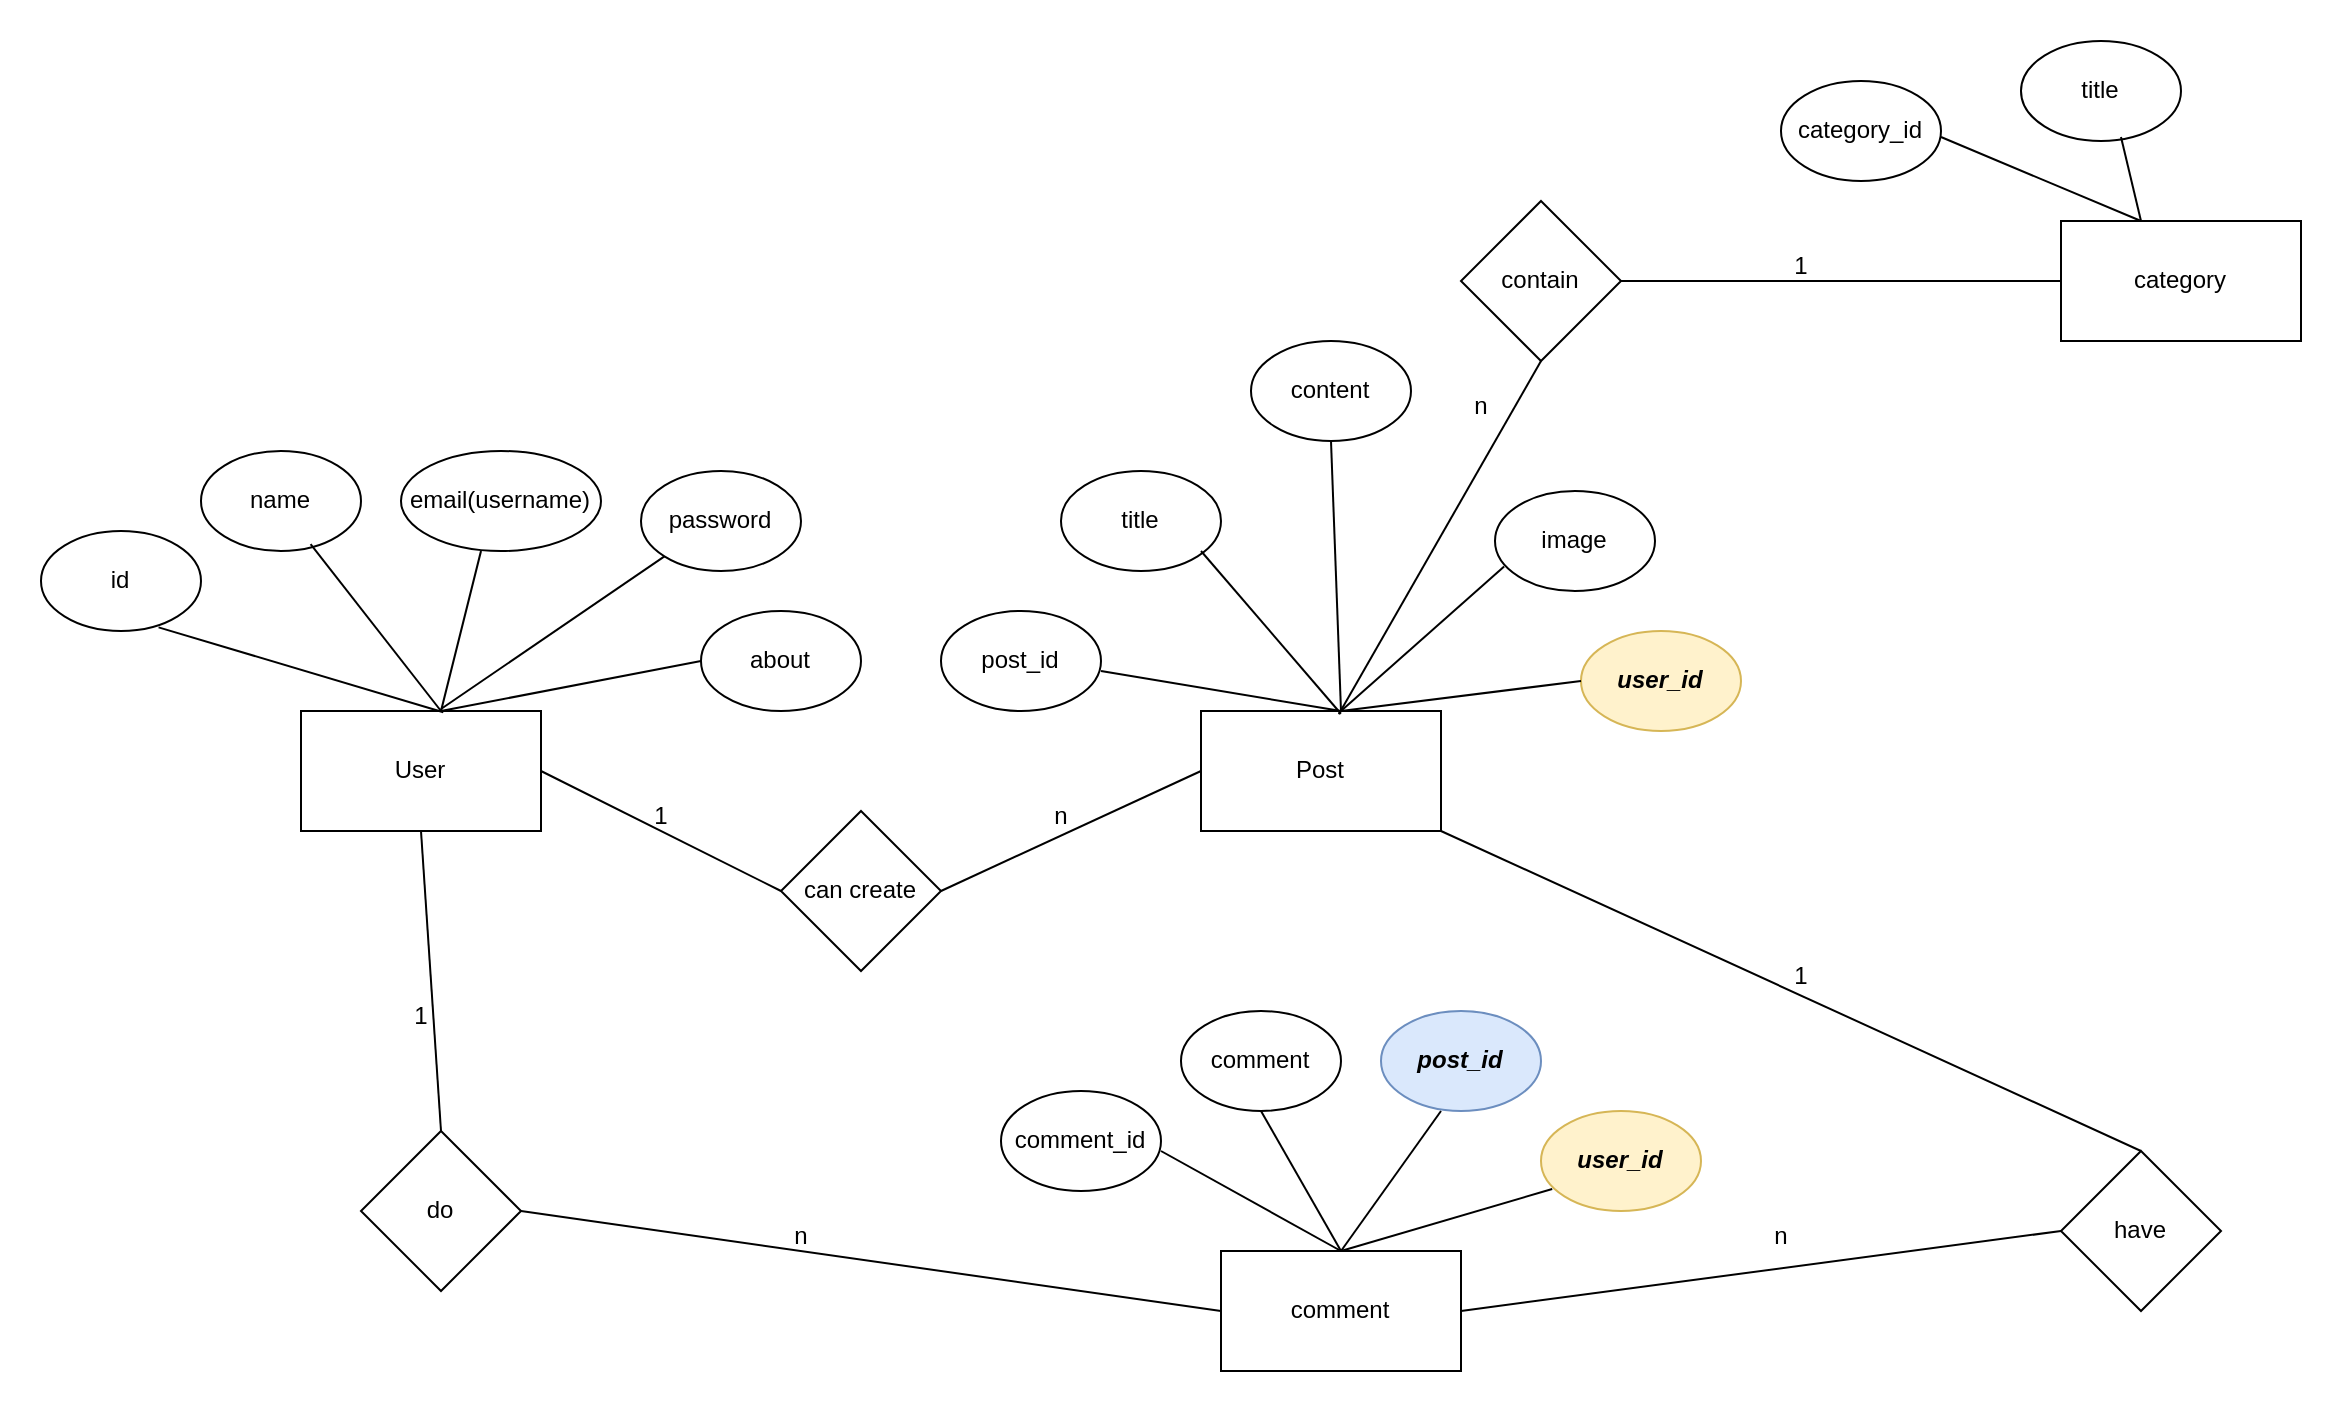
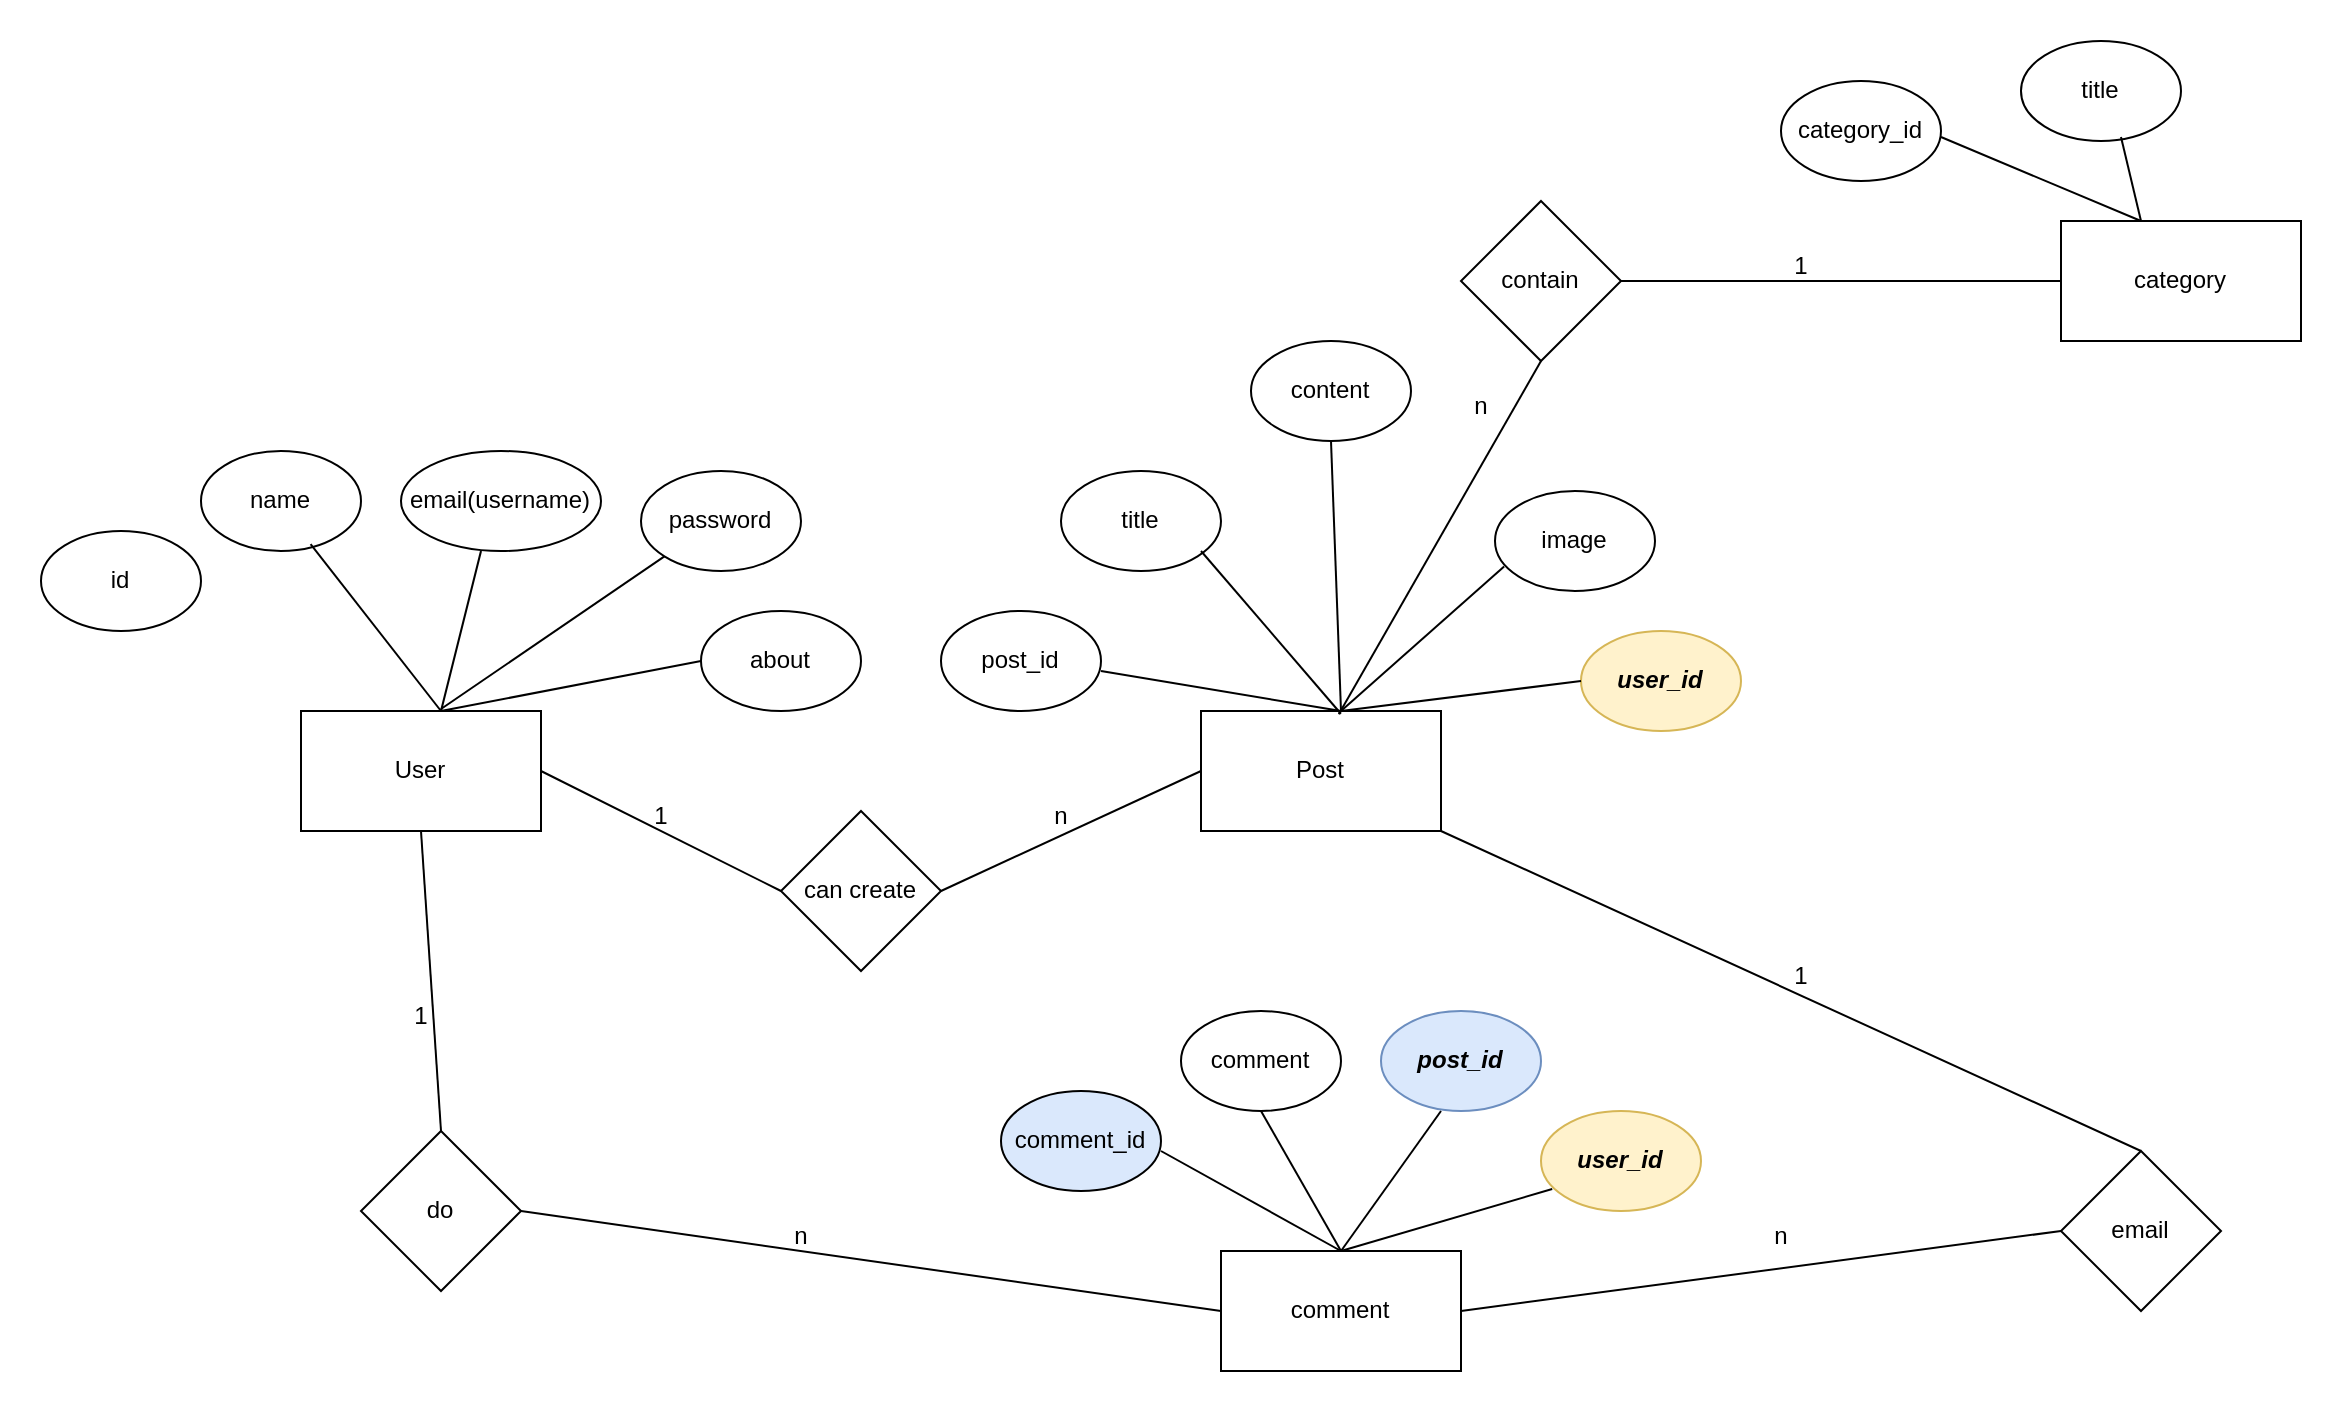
- <mxCell id="12" value="" style="endArrow=none;html=1;rounded=0;entryX=0.593;entryY=0.01;entryDx=0;entryDy=0;entryPerimeter=0;exitX=0.735;exitY=0.964;exitDx=0;exitDy=0;exitPerimeter=0;" edge="1" parent="1" source="3" target="2"><mxGeometry width="50" height="50" relative="1" as="geometry"><mxPoint x="20" y="365" as="sourcePoint" /><mxPoint x="70" y="315" as="targetPoint" /></mxGeometry></mxCell>
- <mxCell id="30" value="comment_id" style="ellipse;whiteSpace=wrap;html=1;" vertex="1" parent="1"><mxGeometry x="500" y="545" width="80" height="50" as="geometry" /></mxCell>
+ <mxCell id="30" value="comment_id" style="ellipse;whiteSpace=wrap;html=1;fillColor=#dae8fc;" vertex="1" parent="1"><mxGeometry x="500" y="545" width="80" height="50" as="geometry" /></mxCell>
- <mxCell id="43" value="have" style="rhombus;whiteSpace=wrap;html=1;" vertex="1" parent="1"><mxGeometry x="1030" y="575" width="80" height="80" as="geometry" /></mxCell>
+ <mxCell id="43" value="email" style="rhombus;whiteSpace=wrap;html=1;" vertex="1" parent="1"><mxGeometry x="1030" y="575" width="80" height="80" as="geometry" /></mxCell>
